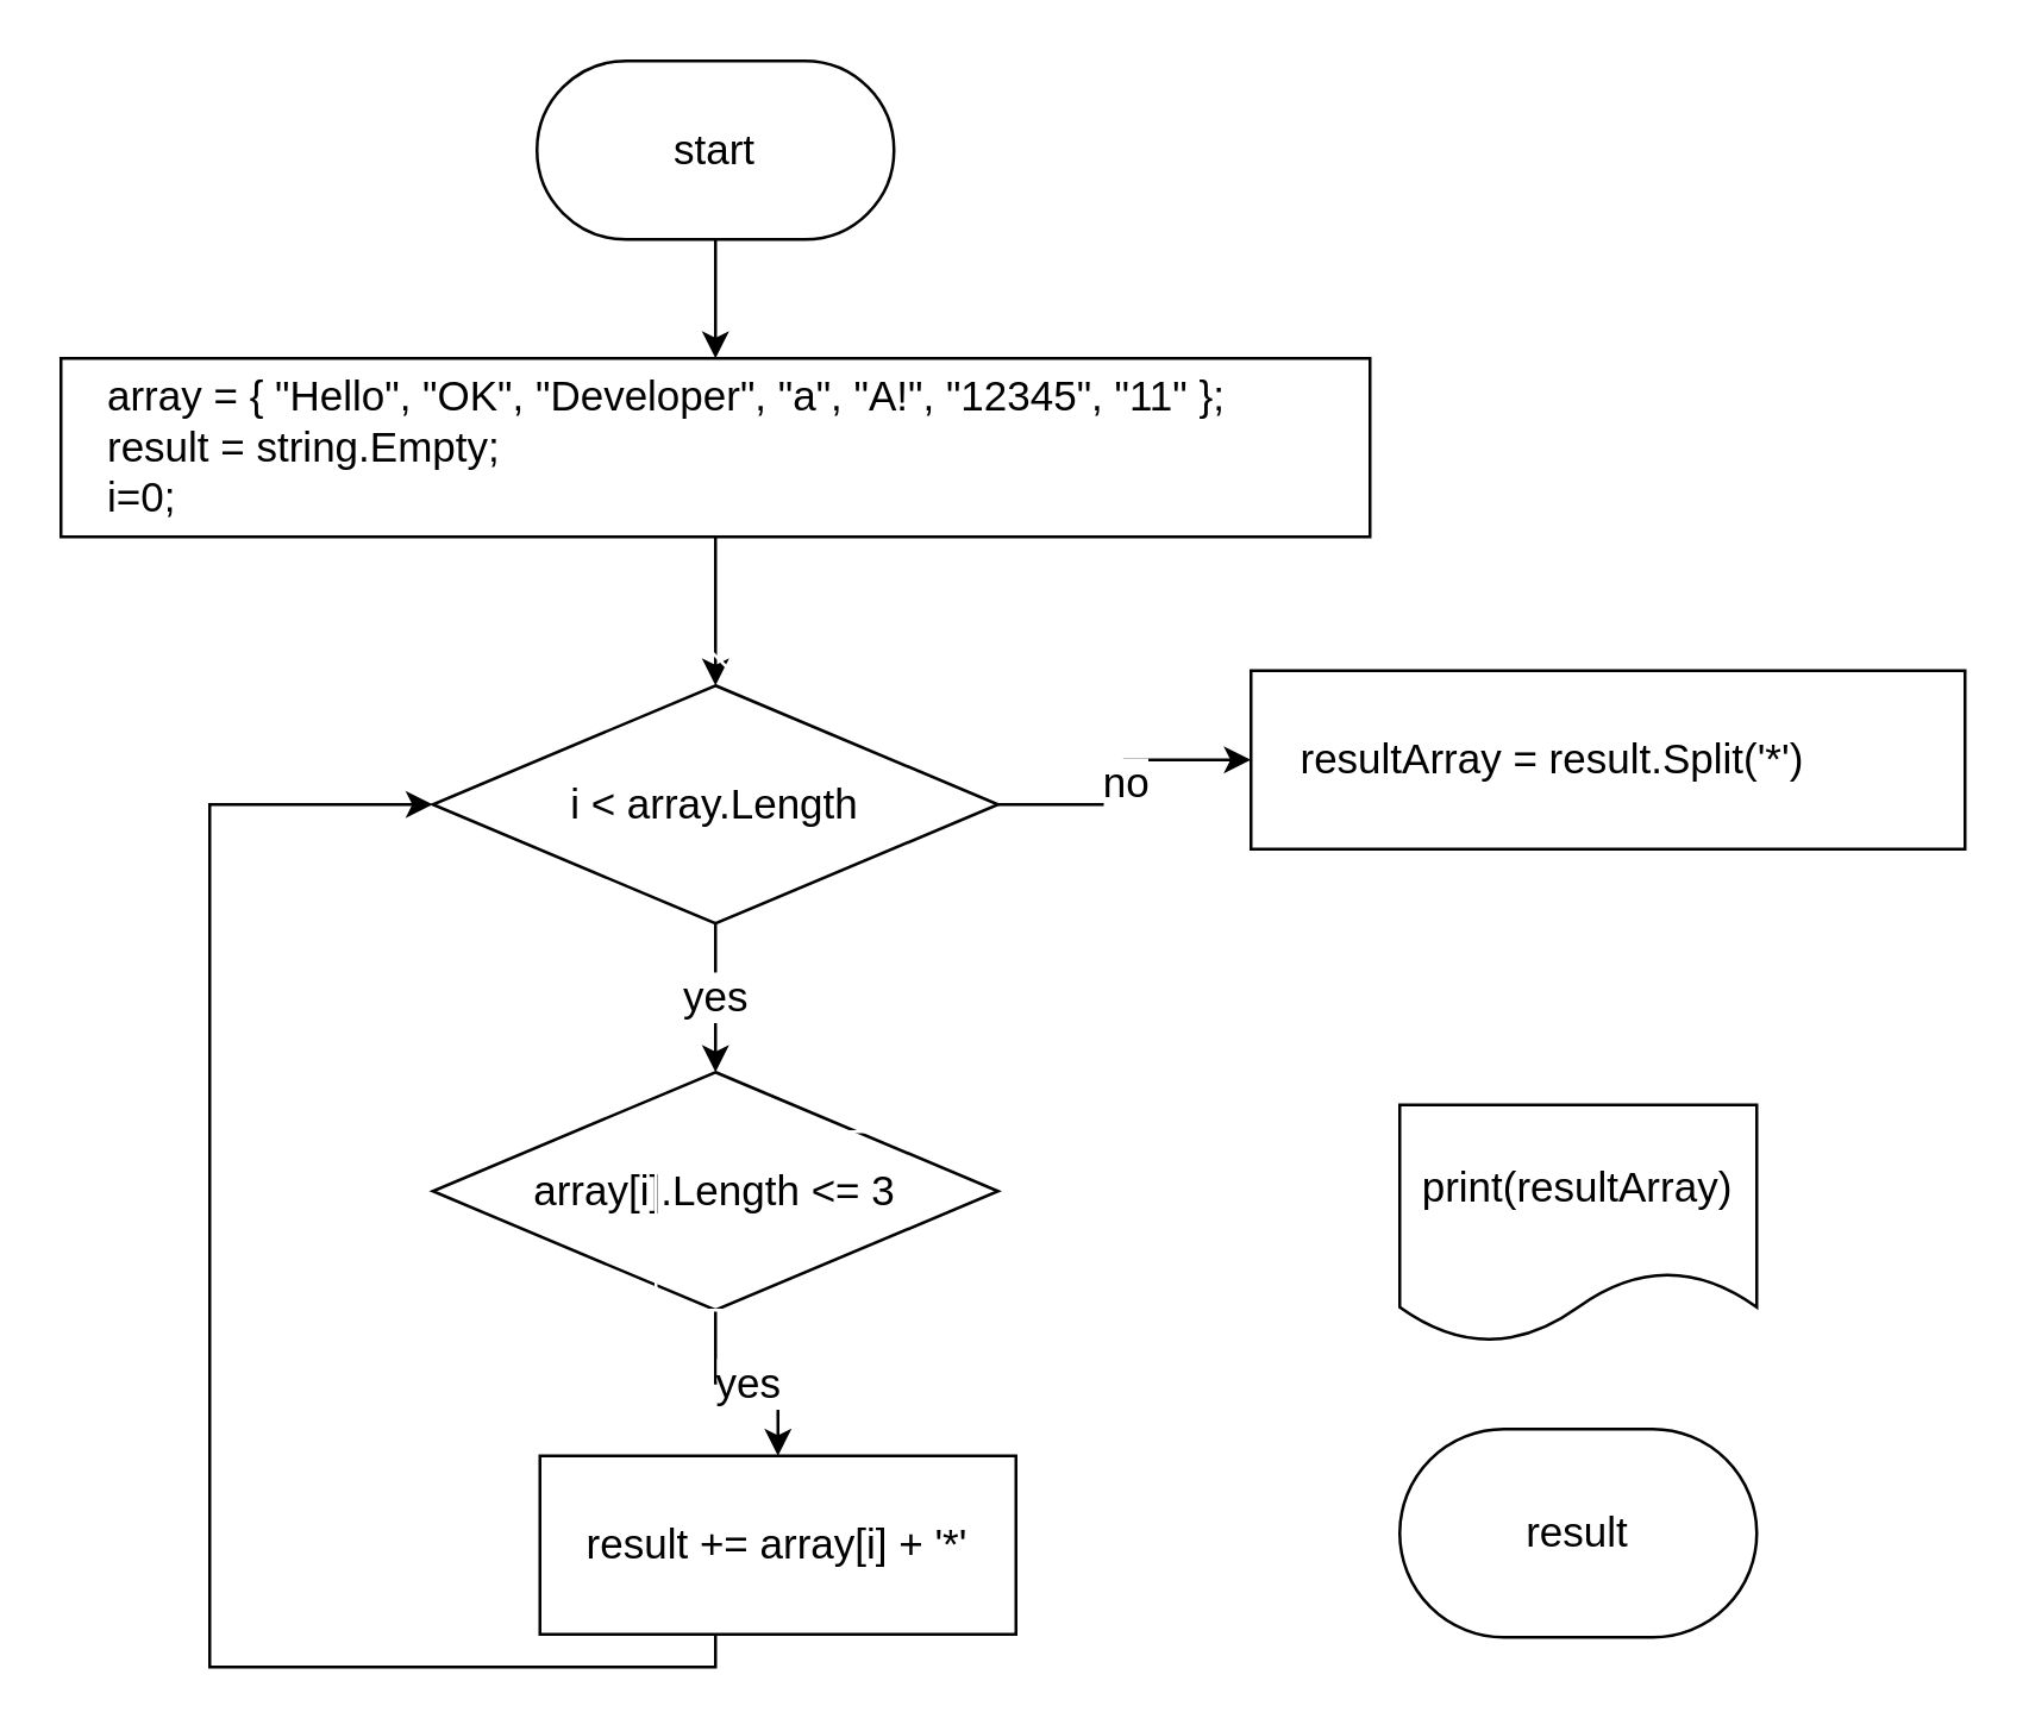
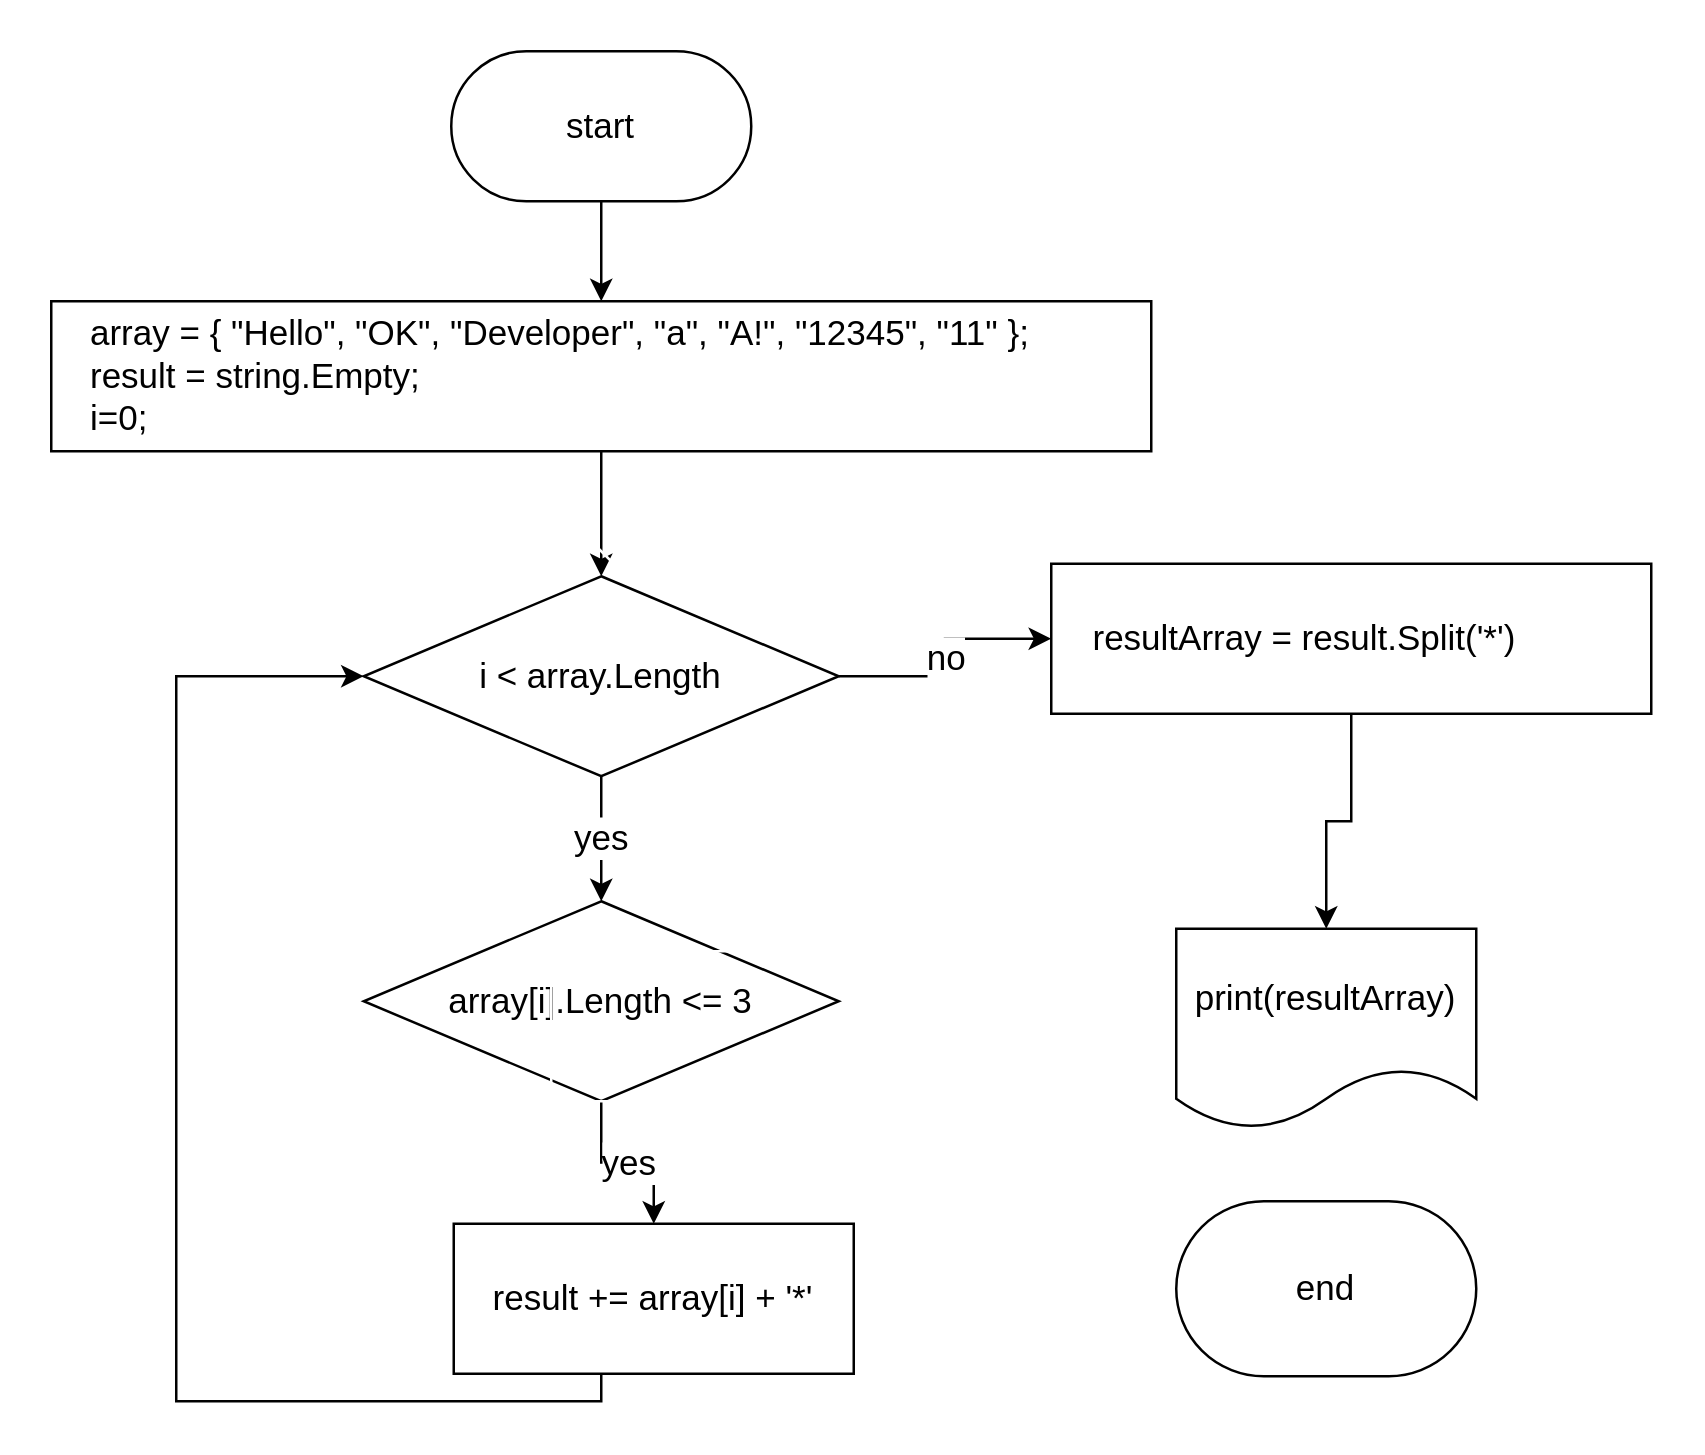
+ <mxCell id="16" value="" style="edgeStyle=orthogonalEdgeStyle;rounded=0;orthogonalLoop=1;jettySize=auto;html=1;fontSize=14;fontColor=#000000;" edge="1" parent="1" source="17" target="18"><mxGeometry relative="1" as="geometry" /></mxCell>
- <mxCell id="4" value="result" style="rounded=1;whiteSpace=wrap;html=1;arcSize=50;fontSize=14;" vertex="1" parent="1"><mxGeometry x="470" y="480" width="120" height="70" as="geometry" /></mxCell>
+ <mxCell id="4" value="end" style="rounded=1;whiteSpace=wrap;html=1;arcSize=50;fontSize=14;" vertex="1" parent="1"><mxGeometry x="470" y="480" width="120" height="70" as="geometry" /></mxCell>
